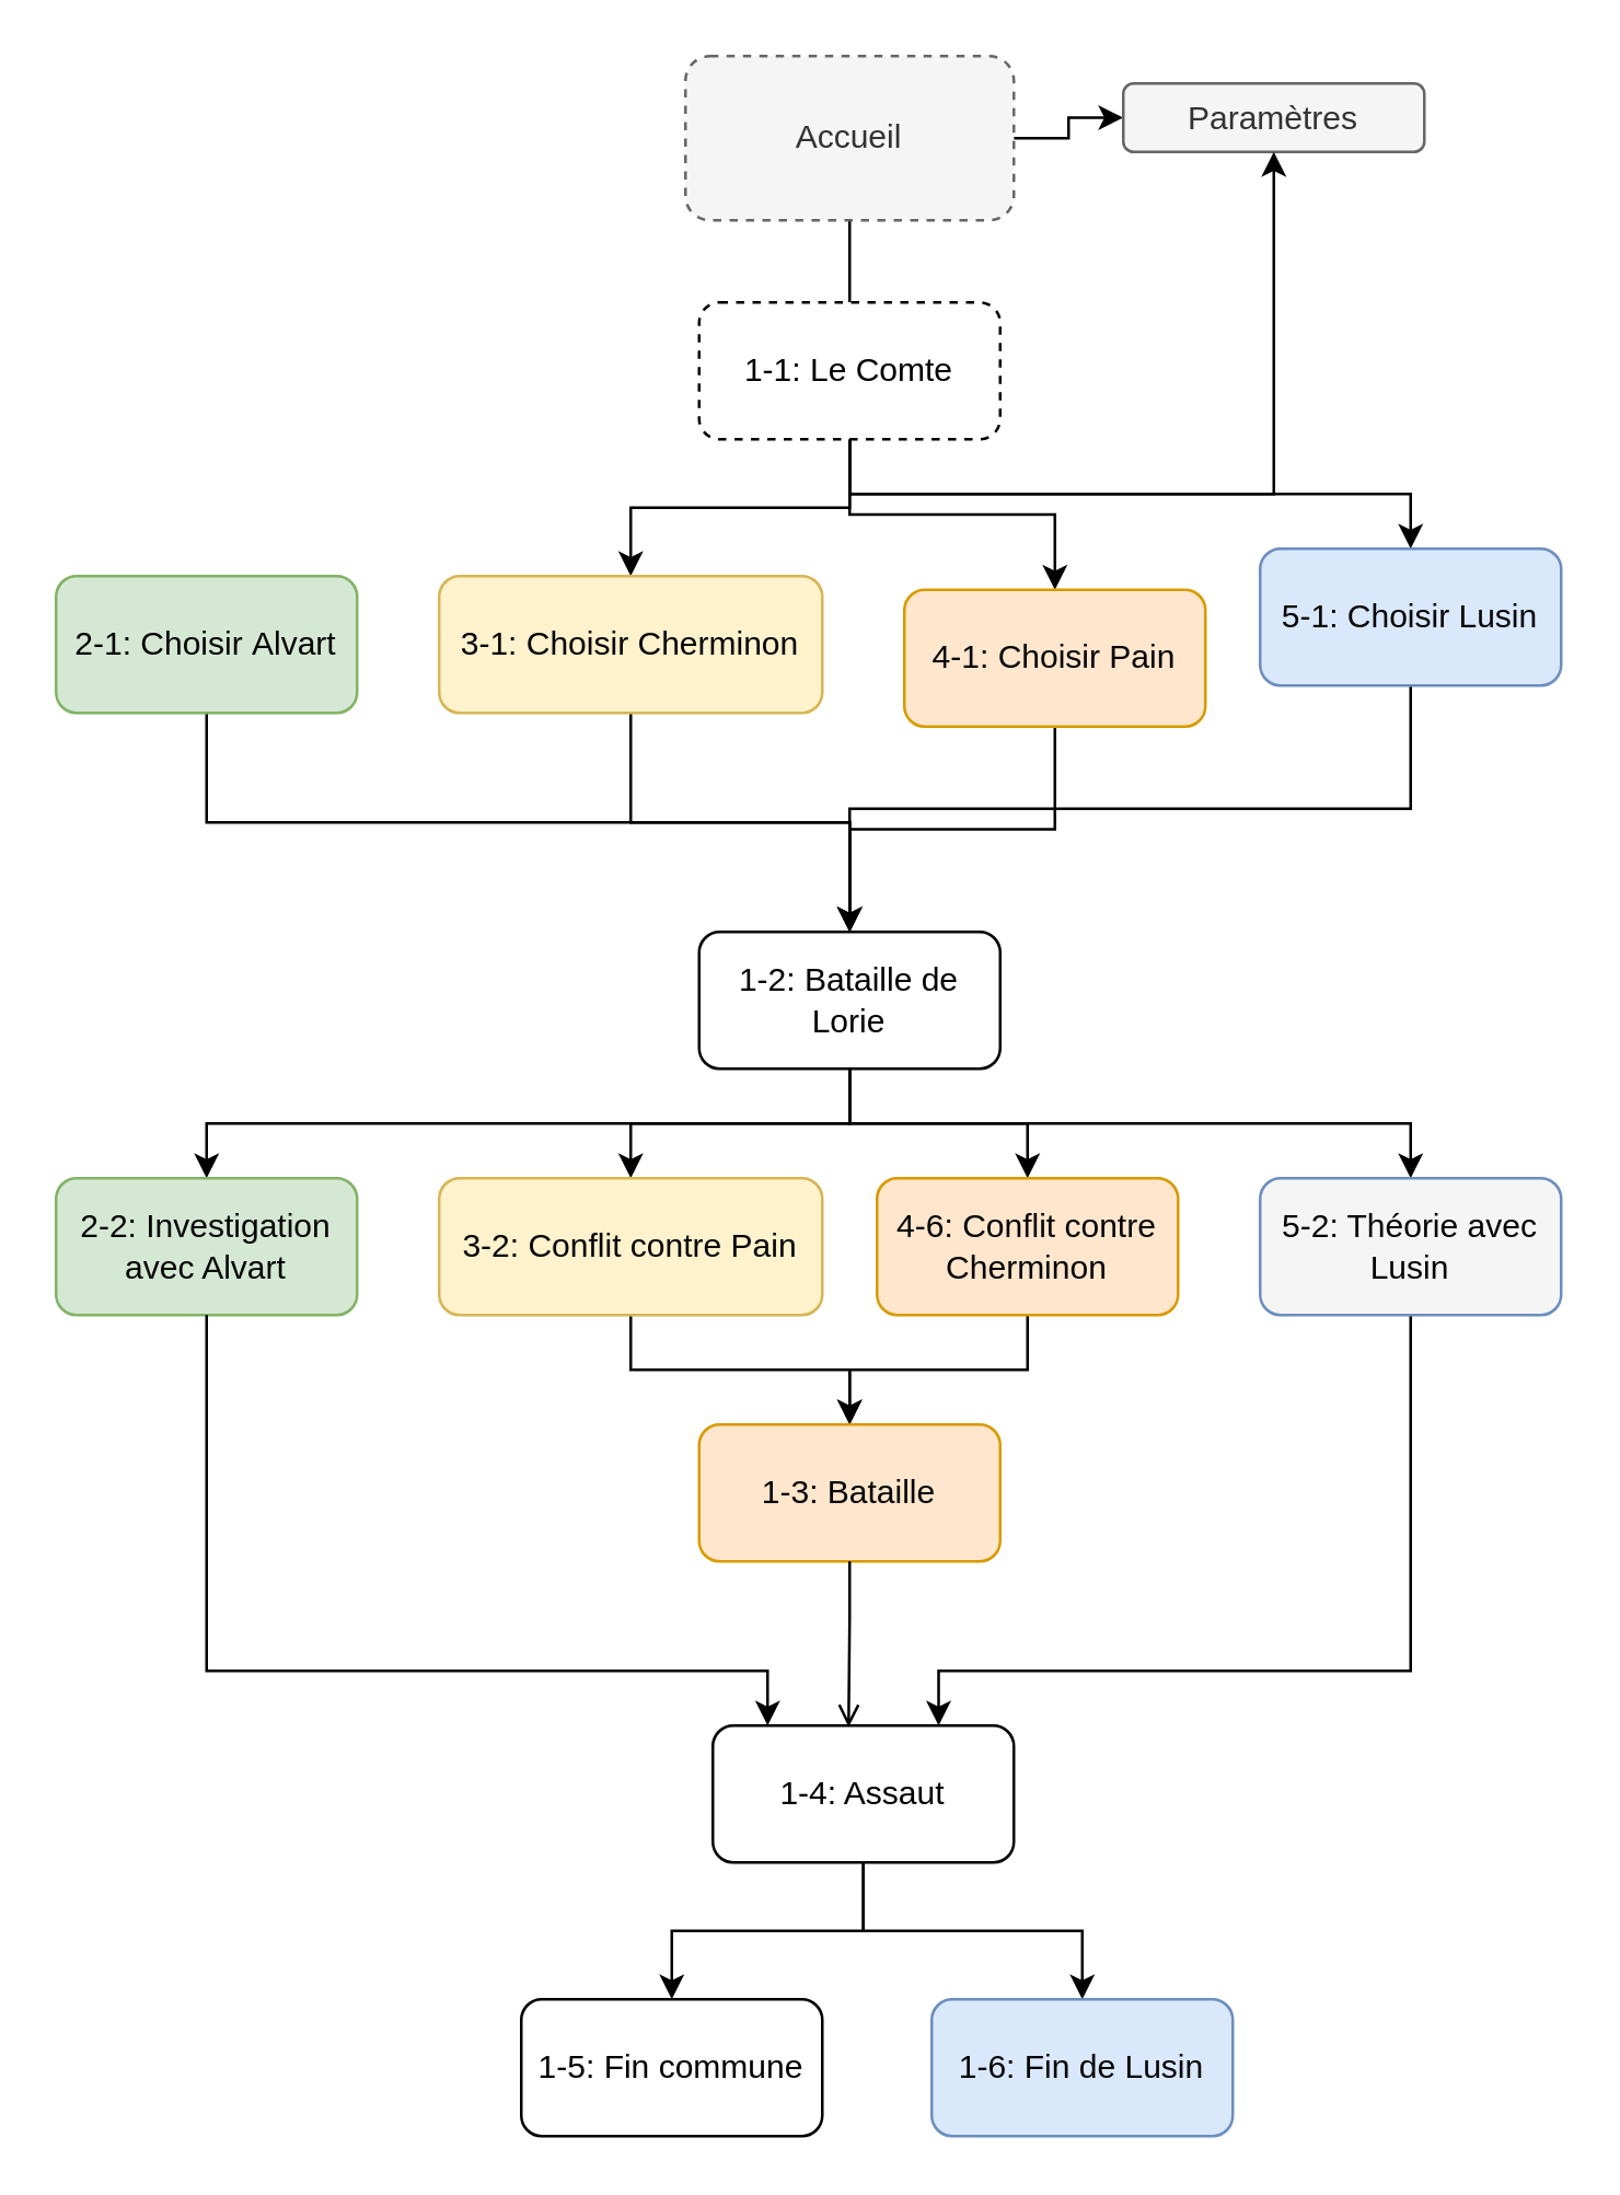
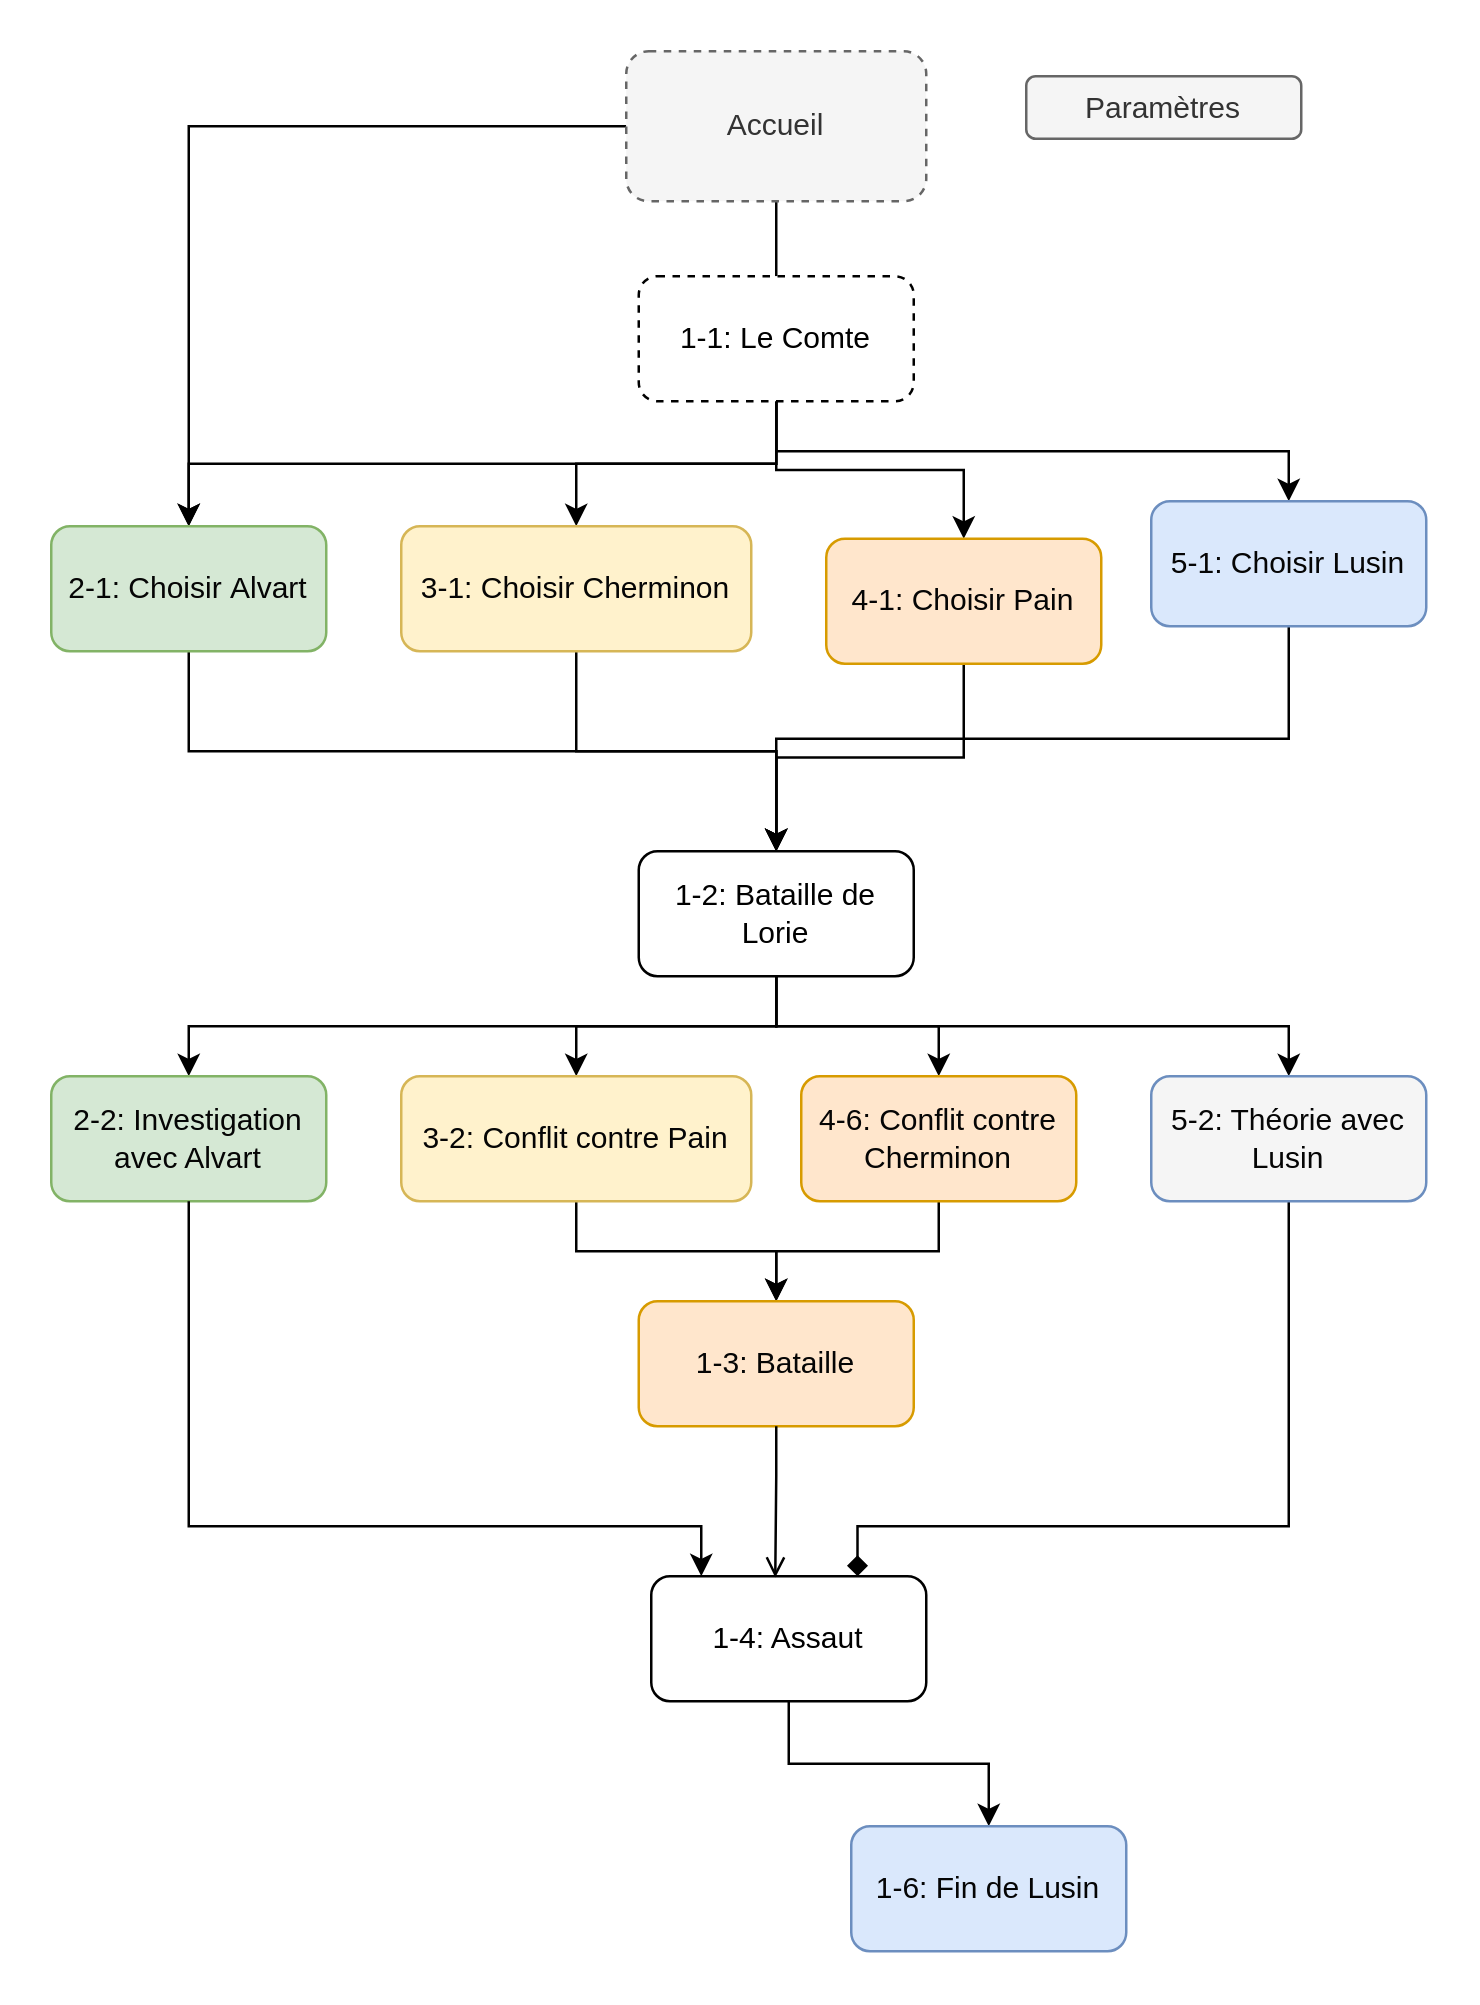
- <mxCell id="2" style="edgeStyle=orthogonalEdgeStyle;rounded=0;orthogonalLoop=1;jettySize=auto;html=1;" edge="1" parent="1" source="4" target="5"><mxGeometry relative="1" as="geometry" /></mxCell>
+ <mxCell id="2" style="edgeStyle=orthogonalEdgeStyle;rounded=0;orthogonalLoop=1;jettySize=auto;html=1;" edge="1" parent="1" source="4" target="12"><mxGeometry relative="1" as="geometry" /></mxCell>
- <mxCell id="6" style="edgeStyle=orthogonalEdgeStyle;rounded=0;orthogonalLoop=1;jettySize=auto;html=1;exitX=0.5;exitY=1;exitDx=0;exitDy=0;" edge="1" parent="1" source="10" target="5"><mxGeometry relative="1" as="geometry" /></mxCell>
+ <mxCell id="6" style="edgeStyle=orthogonalEdgeStyle;rounded=0;orthogonalLoop=1;jettySize=auto;html=1;exitX=0.5;exitY=1;exitDx=0;exitDy=0;" edge="1" parent="1" source="10" target="12"><mxGeometry relative="1" as="geometry" /></mxCell>
- <mxCell id="33" style="edgeStyle=orthogonalEdgeStyle;rounded=0;orthogonalLoop=1;jettySize=auto;html=1;exitX=0.5;exitY=1;exitDx=0;exitDy=0;entryX=0.75;entryY=0;entryDx=0;entryDy=0;" edge="1" parent="1" source="34" target="38"><mxGeometry relative="1" as="geometry"><Array as="points"><mxPoint x="515" y="610" /><mxPoint x="342" y="610" /></Array></mxGeometry></mxCell>
+ <mxCell id="33" style="edgeStyle=orthogonalEdgeStyle;rounded=0;orthogonalLoop=1;jettySize=auto;html=1;exitX=0.5;exitY=1;exitDx=0;exitDy=0;entryX=0.75;entryY=0;entryDx=0;entryDy=0;endArrow=diamond;" edge="1" parent="1" source="34" target="38"><mxGeometry relative="1" as="geometry"><Array as="points"><mxPoint x="515" y="610" /><mxPoint x="342" y="610" /></Array></mxGeometry></mxCell>
- <mxCell id="36" style="edgeStyle=orthogonalEdgeStyle;rounded=0;orthogonalLoop=1;jettySize=auto;html=1;exitX=0.5;exitY=1;exitDx=0;exitDy=0;" edge="1" parent="1" source="38" target="40"><mxGeometry relative="1" as="geometry" /></mxCell>
- <mxCell id="40" value="1-5: Fin commune" style="rounded=1;whiteSpace=wrap;html=1;" vertex="1" parent="1"><mxGeometry x="190" y="730" width="110" height="50" as="geometry" /></mxCell>
